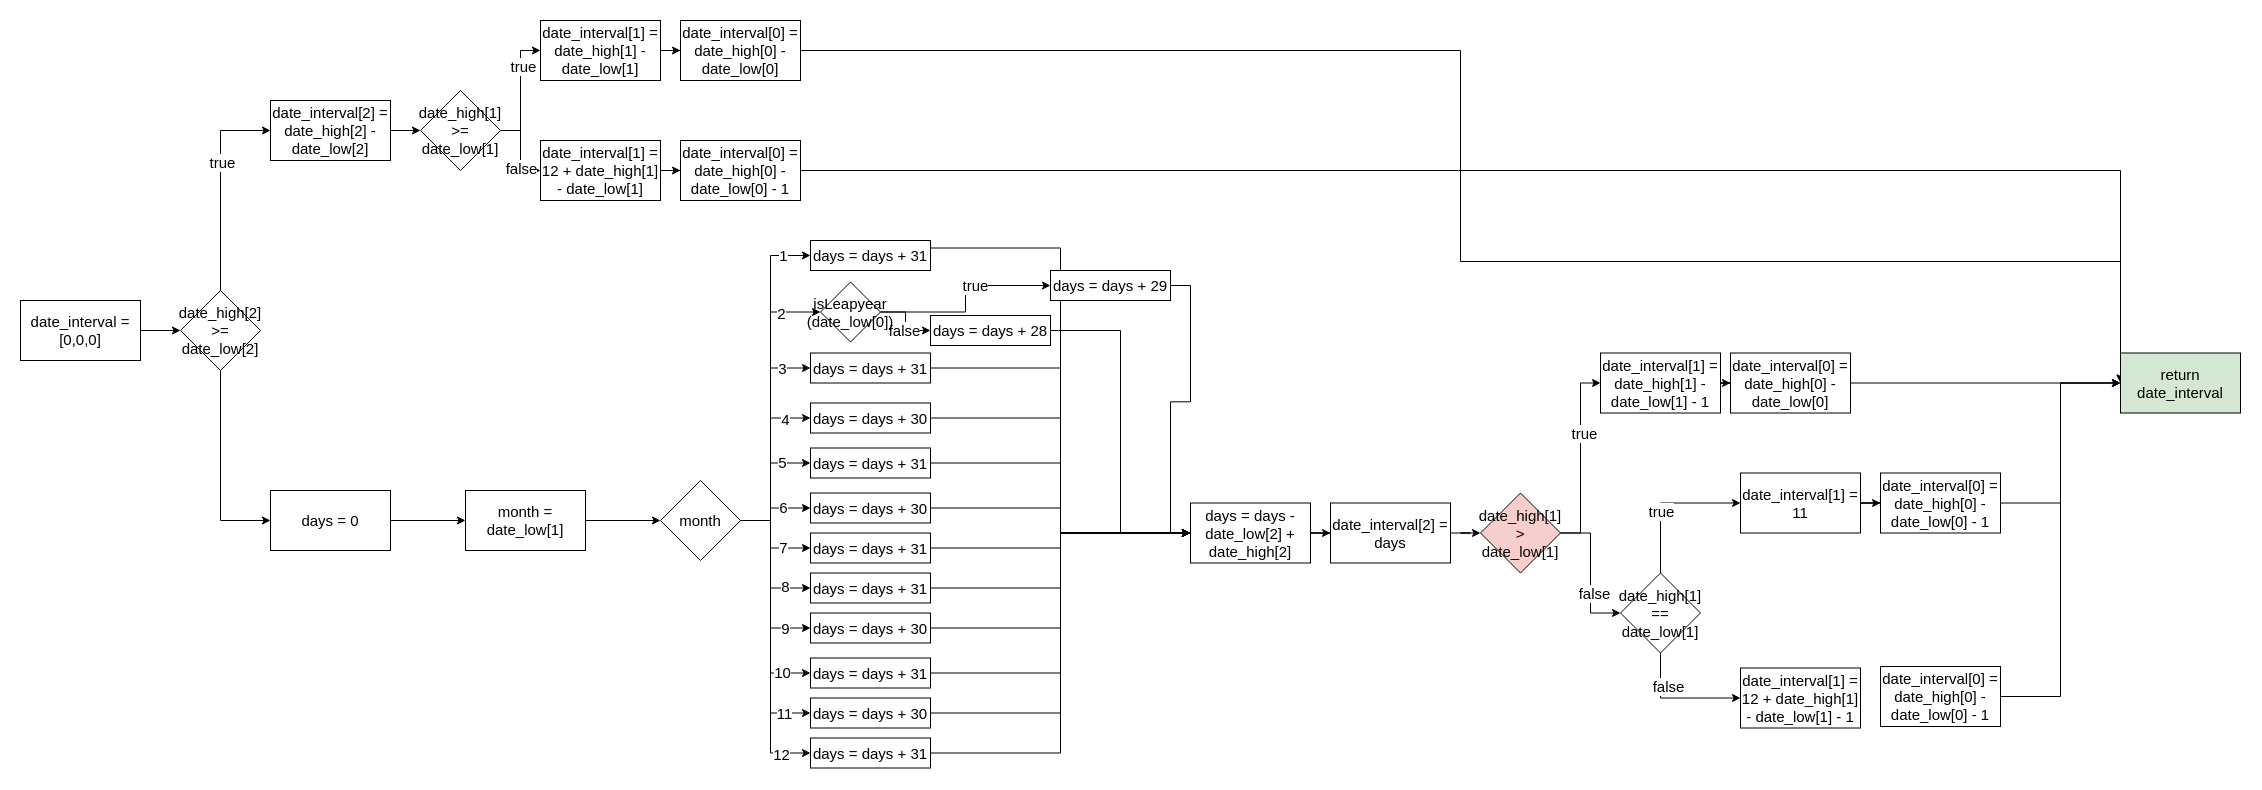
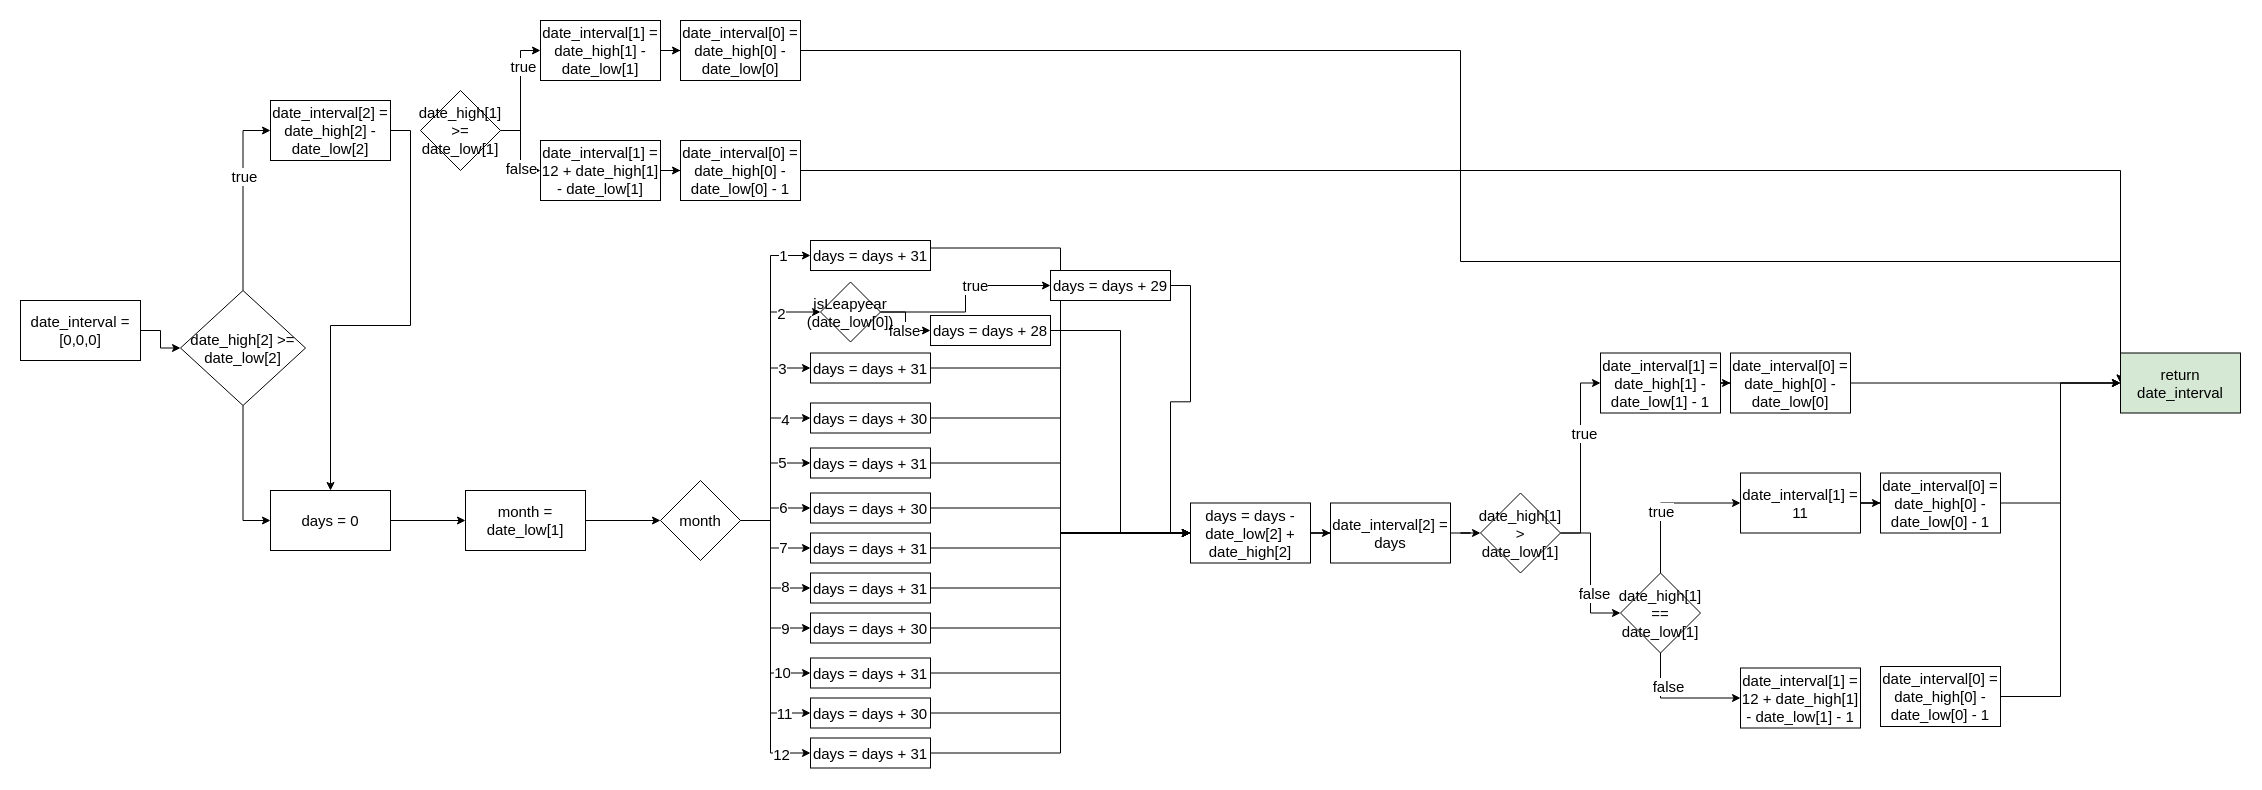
- <mxCell id="8" style="edgeStyle=orthogonalEdgeStyle;rounded=0;orthogonalLoop=1;jettySize=auto;html=1;exitX=1;exitY=0.5;exitDx=0;exitDy=0;fontSize=15;" parent="1" source="9" target="14" edge="1"><mxGeometry relative="1" as="geometry" /></mxCell>
+ <mxCell id="8" style="edgeStyle=orthogonalEdgeStyle;rounded=0;orthogonalLoop=1;jettySize=auto;html=1;exitX=1;exitY=0.5;exitDx=0;exitDy=0;fontSize=15;" parent="1" source="9" target="24" edge="1"><mxGeometry relative="1" as="geometry" /></mxCell>
- <mxCell id="5" value="date_high[2] &amp;gt;= date_low[2]" style="rhombus;whiteSpace=wrap;html=1;fontSize=15;" parent="1" vertex="1"><mxGeometry x="180" y="290" width="80" height="80" as="geometry" /></mxCell>
+ <mxCell id="5" value="date_high[2] &amp;gt;= date_low[2]" style="rhombus;whiteSpace=wrap;html=1;fontSize=15;" parent="1" vertex="1"><mxGeometry x="180" y="290" width="125" height="115" as="geometry" /></mxCell>
- <mxCell id="89" value="date_high[1] &amp;gt; date_low[1]" style="rhombus;whiteSpace=wrap;html=1;fontSize=15;fillColor=#f8cecc;" parent="1" vertex="1"><mxGeometry x="1480" y="492.5" width="80" height="80" as="geometry" /></mxCell>
+ <mxCell id="89" value="date_high[1] &amp;gt; date_low[1]" style="rhombus;whiteSpace=wrap;html=1;fontSize=15;" parent="1" vertex="1"><mxGeometry x="1480" y="492.5" width="80" height="80" as="geometry" /></mxCell>
